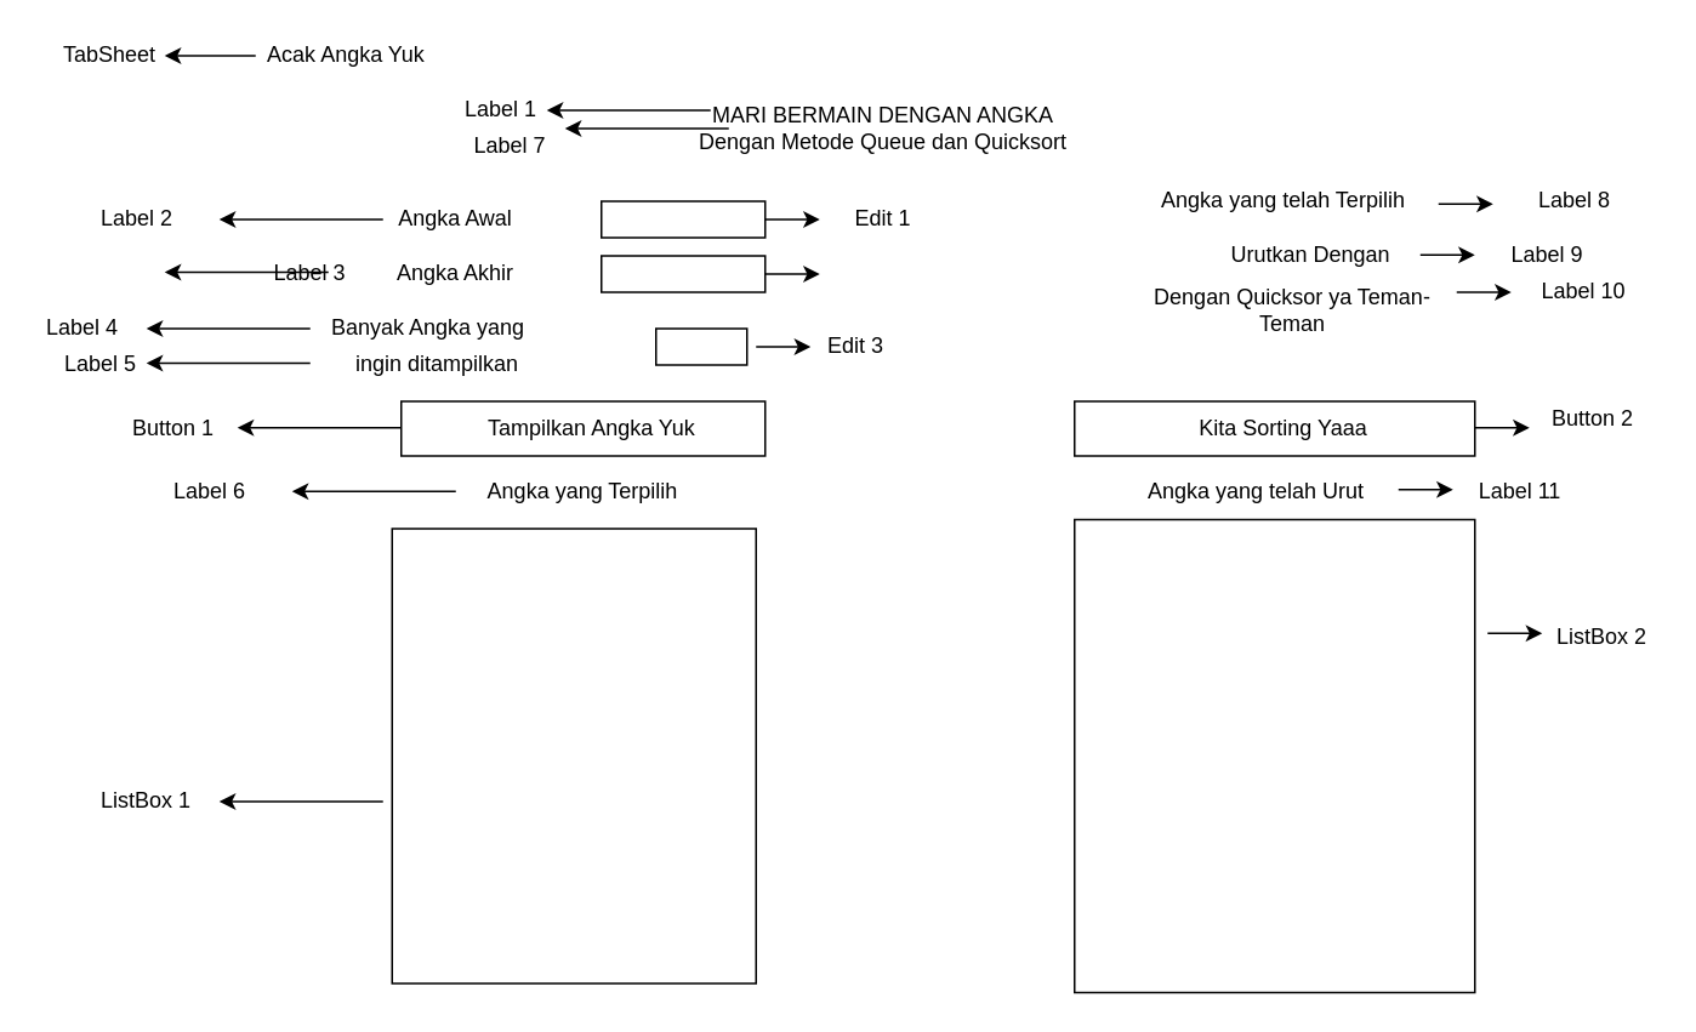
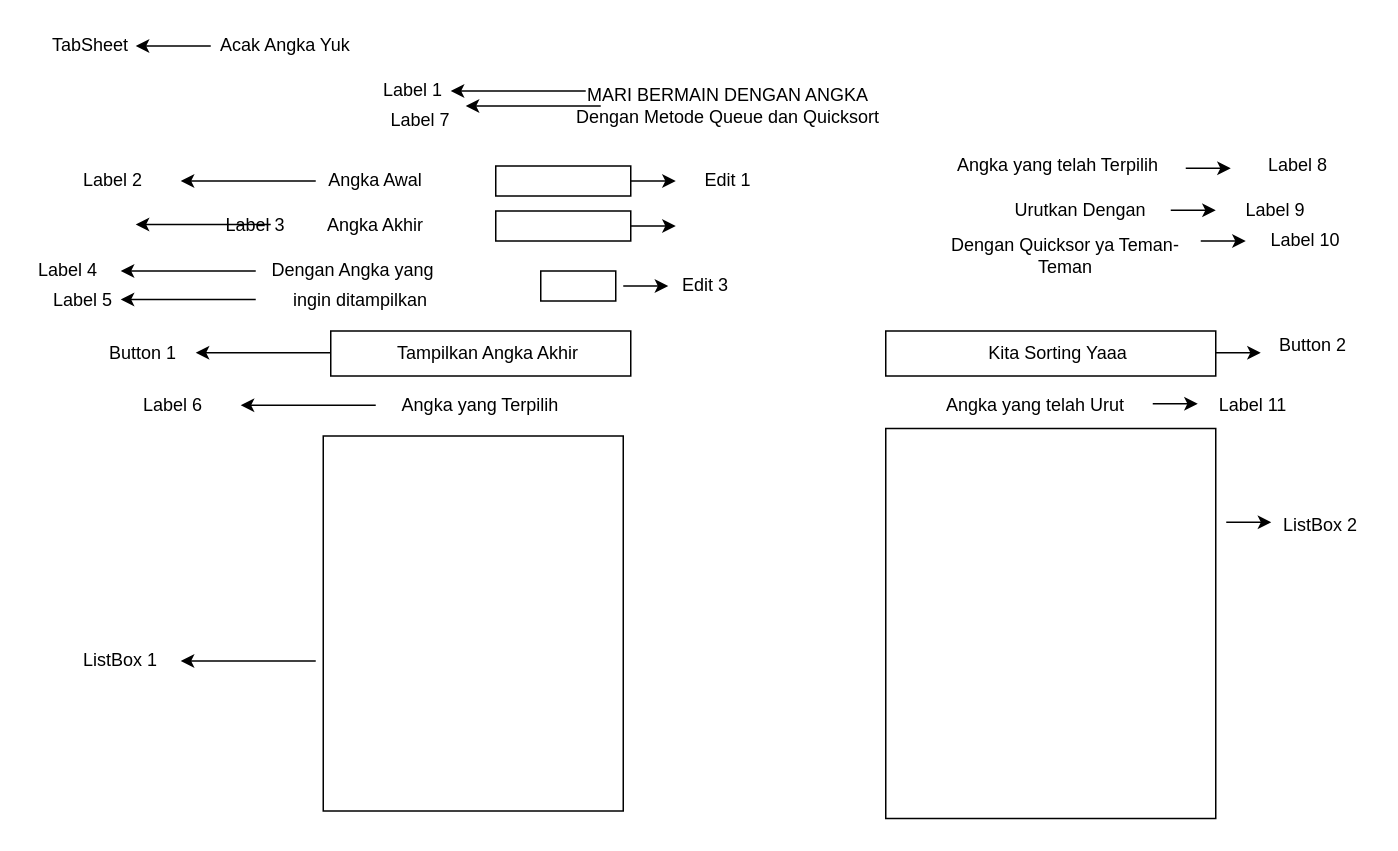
- <mxCell id="13" value="Banyak Angka yang" style="text;html=1;strokeColor=none;fillColor=none;align=center;verticalAlign=middle;whiteSpace=wrap;rounded=0;" vertex="1" parent="1"><mxGeometry x="170" y="170" width="130" height="20" as="geometry" /></mxCell>
+ <mxCell id="13" value="Dengan Angka yang" style="text;html=1;strokeColor=none;fillColor=none;align=center;verticalAlign=middle;whiteSpace=wrap;rounded=0;" vertex="1" parent="1"><mxGeometry x="170" y="170" width="130" height="20" as="geometry" /></mxCell>
- <mxCell id="15" value="Tampilkan Angka Yuk" style="text;html=1;strokeColor=none;fillColor=none;align=center;verticalAlign=middle;whiteSpace=wrap;rounded=0;" vertex="1" parent="1"><mxGeometry x="240" y="225" width="170" height="20" as="geometry" /></mxCell>
+ <mxCell id="15" value="Tampilkan Angka Akhir" style="text;html=1;strokeColor=none;fillColor=none;align=center;verticalAlign=middle;whiteSpace=wrap;rounded=0;" vertex="1" parent="1"><mxGeometry x="240" y="225" width="170" height="20" as="geometry" /></mxCell>
